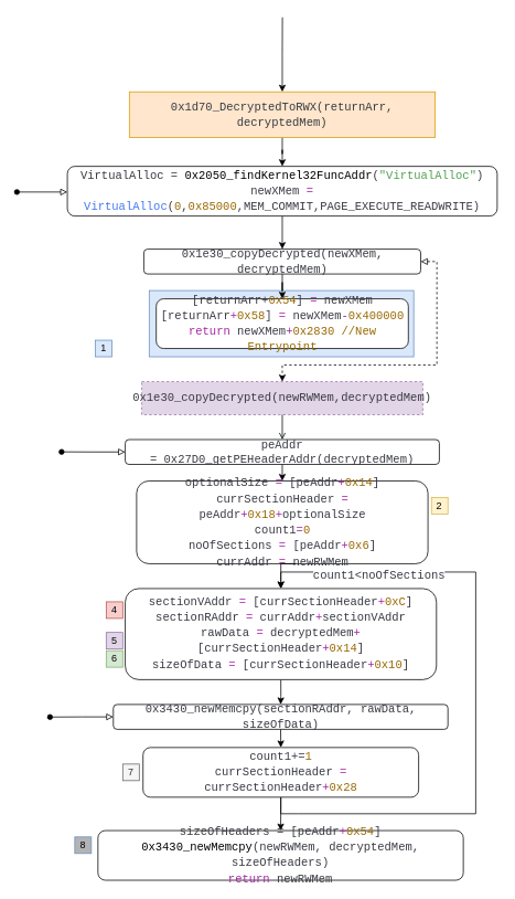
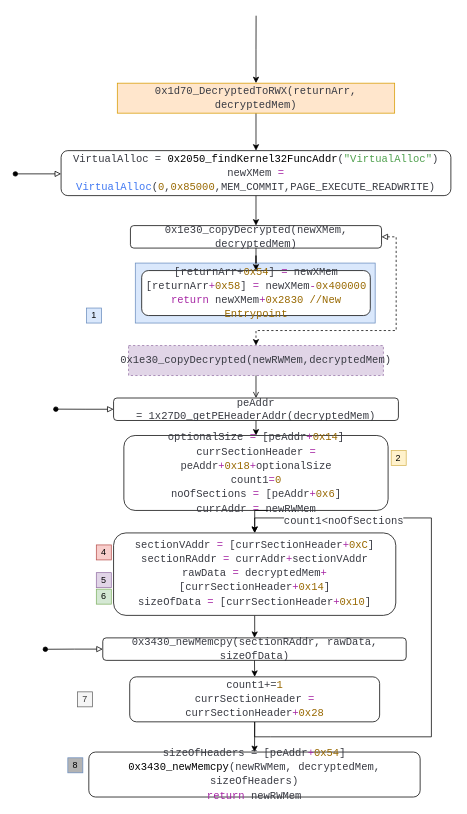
- <mxCell id="5" value="&lt;div style=&quot;color: rgb(56, 58, 66); font-family: Consolas, &amp;quot;Courier New&amp;quot;, monospace; font-size: 14px; line-height: 19px;&quot;&gt;0x1d70_DecryptedToRWX(returnArr, decryptedMem)&lt;/div&gt;" style="rounded=0;whiteSpace=wrap;html=1;fillColor=#ffe6cc;strokeColor=#d79b00;" vertex="1" parent="1"><mxGeometry x="156" y="110" width="370" height="55" as="geometry" /></mxCell>
+ <mxCell id="5" value="&lt;div style=&quot;color: rgb(56, 58, 66); font-family: Consolas, &amp;quot;Courier New&amp;quot;, monospace; font-size: 14px; line-height: 19px;&quot;&gt;0x1d70_DecryptedToRWX(returnArr, decryptedMem)&lt;/div&gt;" style="rounded=0;whiteSpace=wrap;html=1;fillColor=#ffe6cc;strokeColor=#d79b00;" vertex="1" parent="1"><mxGeometry x="156" y="110" width="370" height="40" as="geometry" /></mxCell>
- <mxCell id="28" value="&lt;div style=&quot;border-color: var(--border-color); color: rgb(56, 58, 66); font-family: Consolas, &amp;quot;Courier New&amp;quot;, monospace; font-size: 14px;&quot;&gt;peAddr =&amp;nbsp;0x27D0_getPEHeaderAddr(decryptedMem)&lt;/div&gt;" style="rounded=1;whiteSpace=wrap;html=1;" vertex="1" parent="1"><mxGeometry x="151" y="530" width="380" height="30" as="geometry" /></mxCell>
+ <mxCell id="28" value="&lt;div style=&quot;border-color: var(--border-color); color: rgb(56, 58, 66); font-family: Consolas, &amp;quot;Courier New&amp;quot;, monospace; font-size: 14px;&quot;&gt;peAddr =&amp;nbsp;1x27D0_getPEHeaderAddr(decryptedMem)&lt;/div&gt;" style="rounded=1;whiteSpace=wrap;html=1;" vertex="1" parent="1"><mxGeometry x="151" y="530" width="380" height="30" as="geometry" /></mxCell>
- <mxCell id="35" value="7" style="text;html=1;strokeColor=#666666;fillColor=#f5f5f5;align=center;verticalAlign=middle;whiteSpace=wrap;rounded=0;fontColor=#333333;" vertex="1" parent="1"><mxGeometry x="148" y="922" width="20" height="20" as="geometry" /></mxCell>
+ <mxCell id="35" value="7" style="text;html=1;strokeColor=#666666;fillColor=#f5f5f5;align=center;verticalAlign=middle;whiteSpace=wrap;rounded=0;fontColor=#333333;" vertex="1" parent="1"><mxGeometry x="103" y="922" width="20" height="20" as="geometry" /></mxCell>
